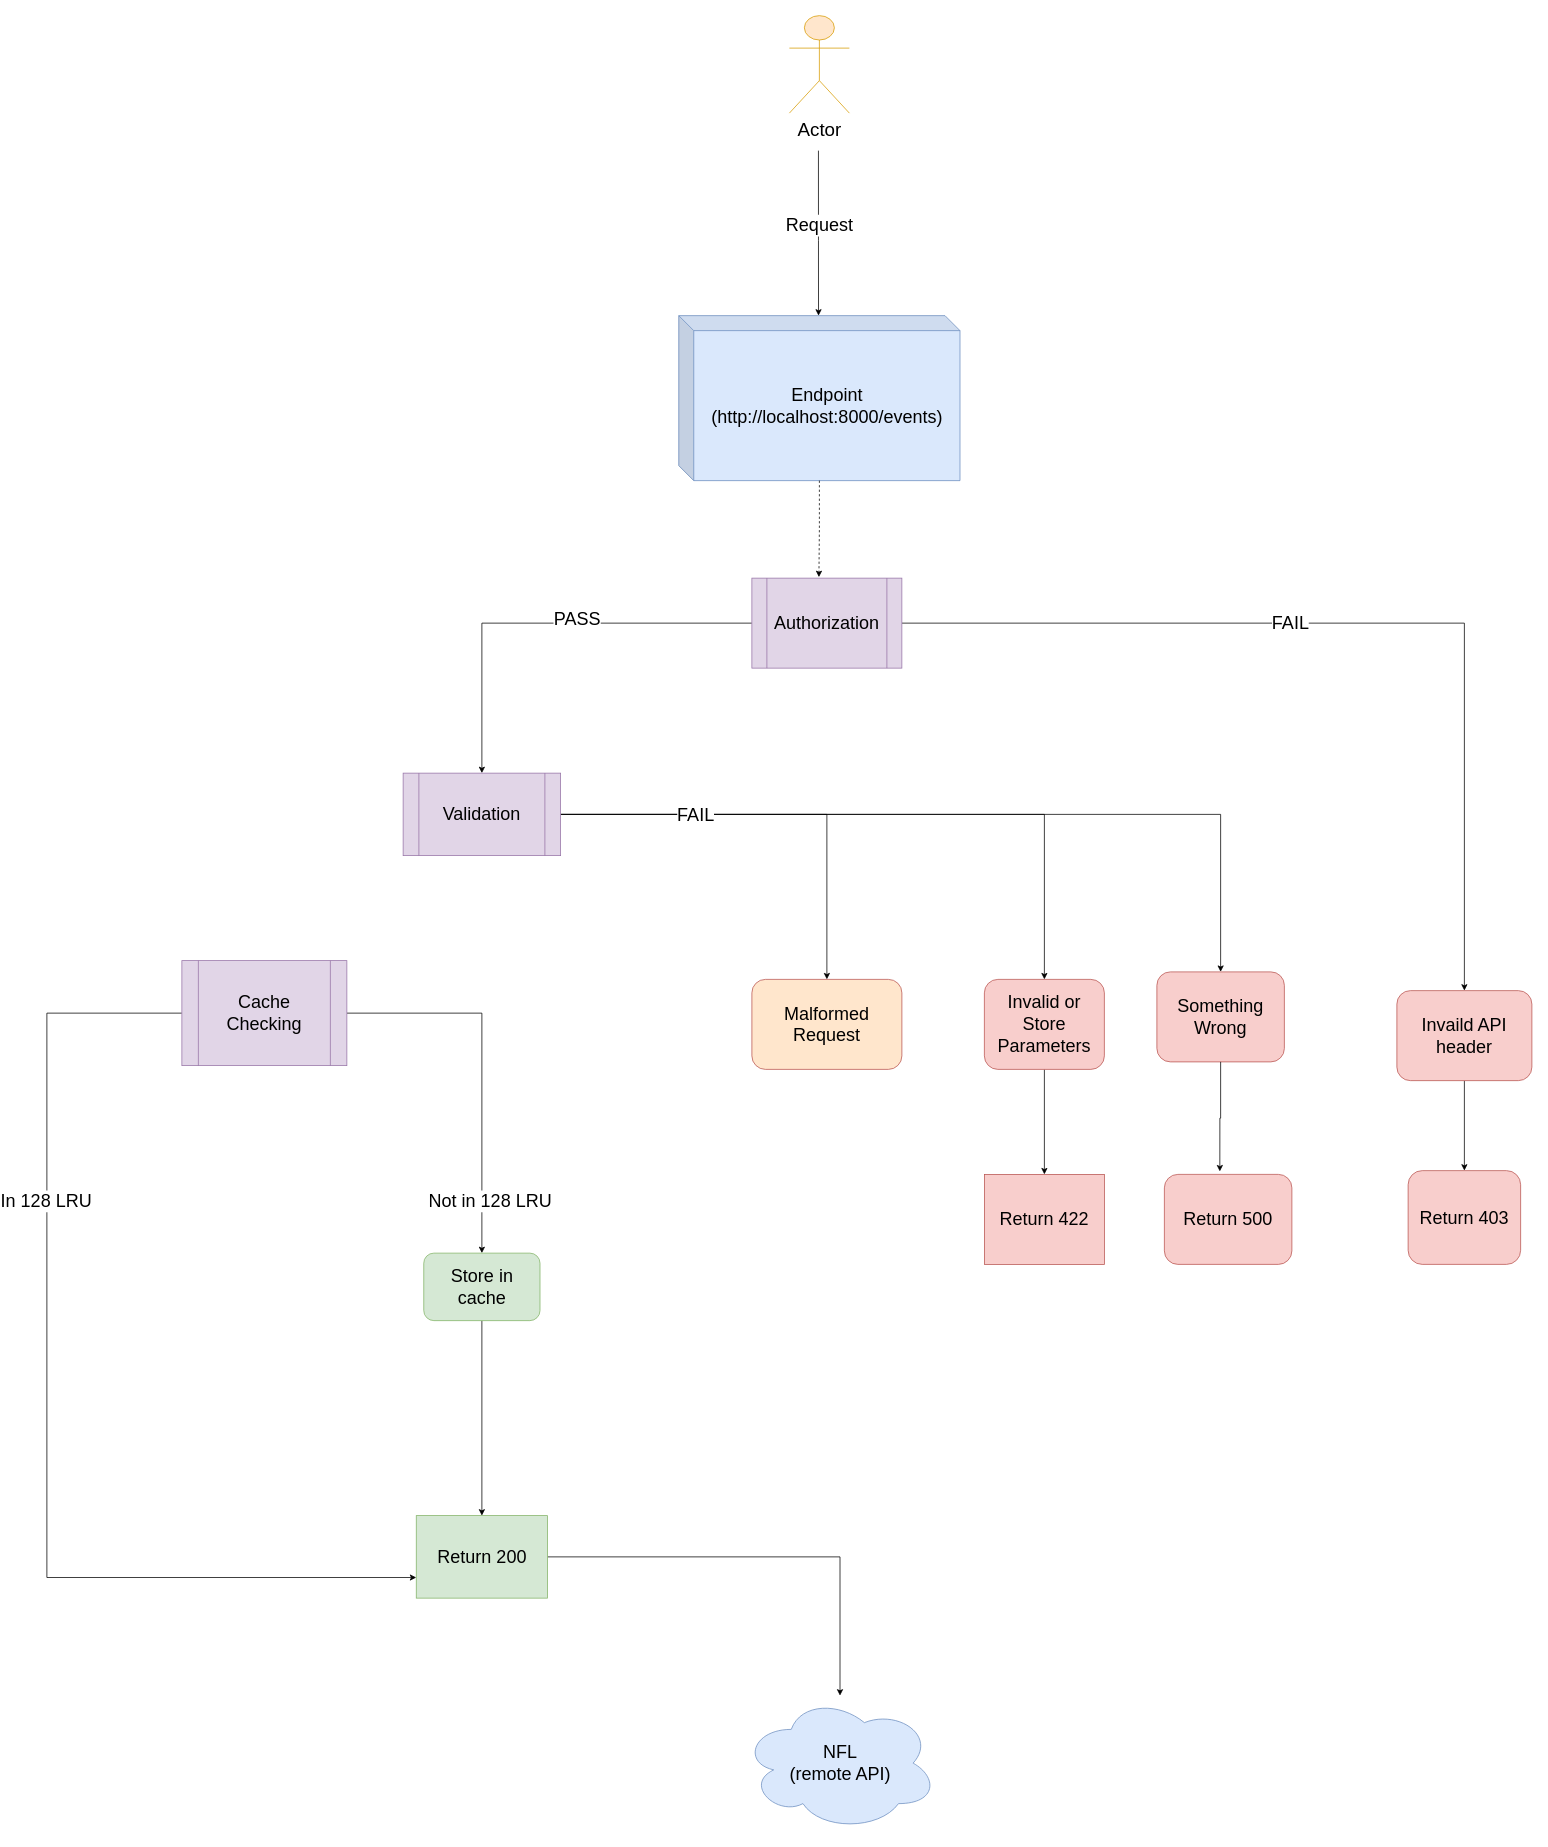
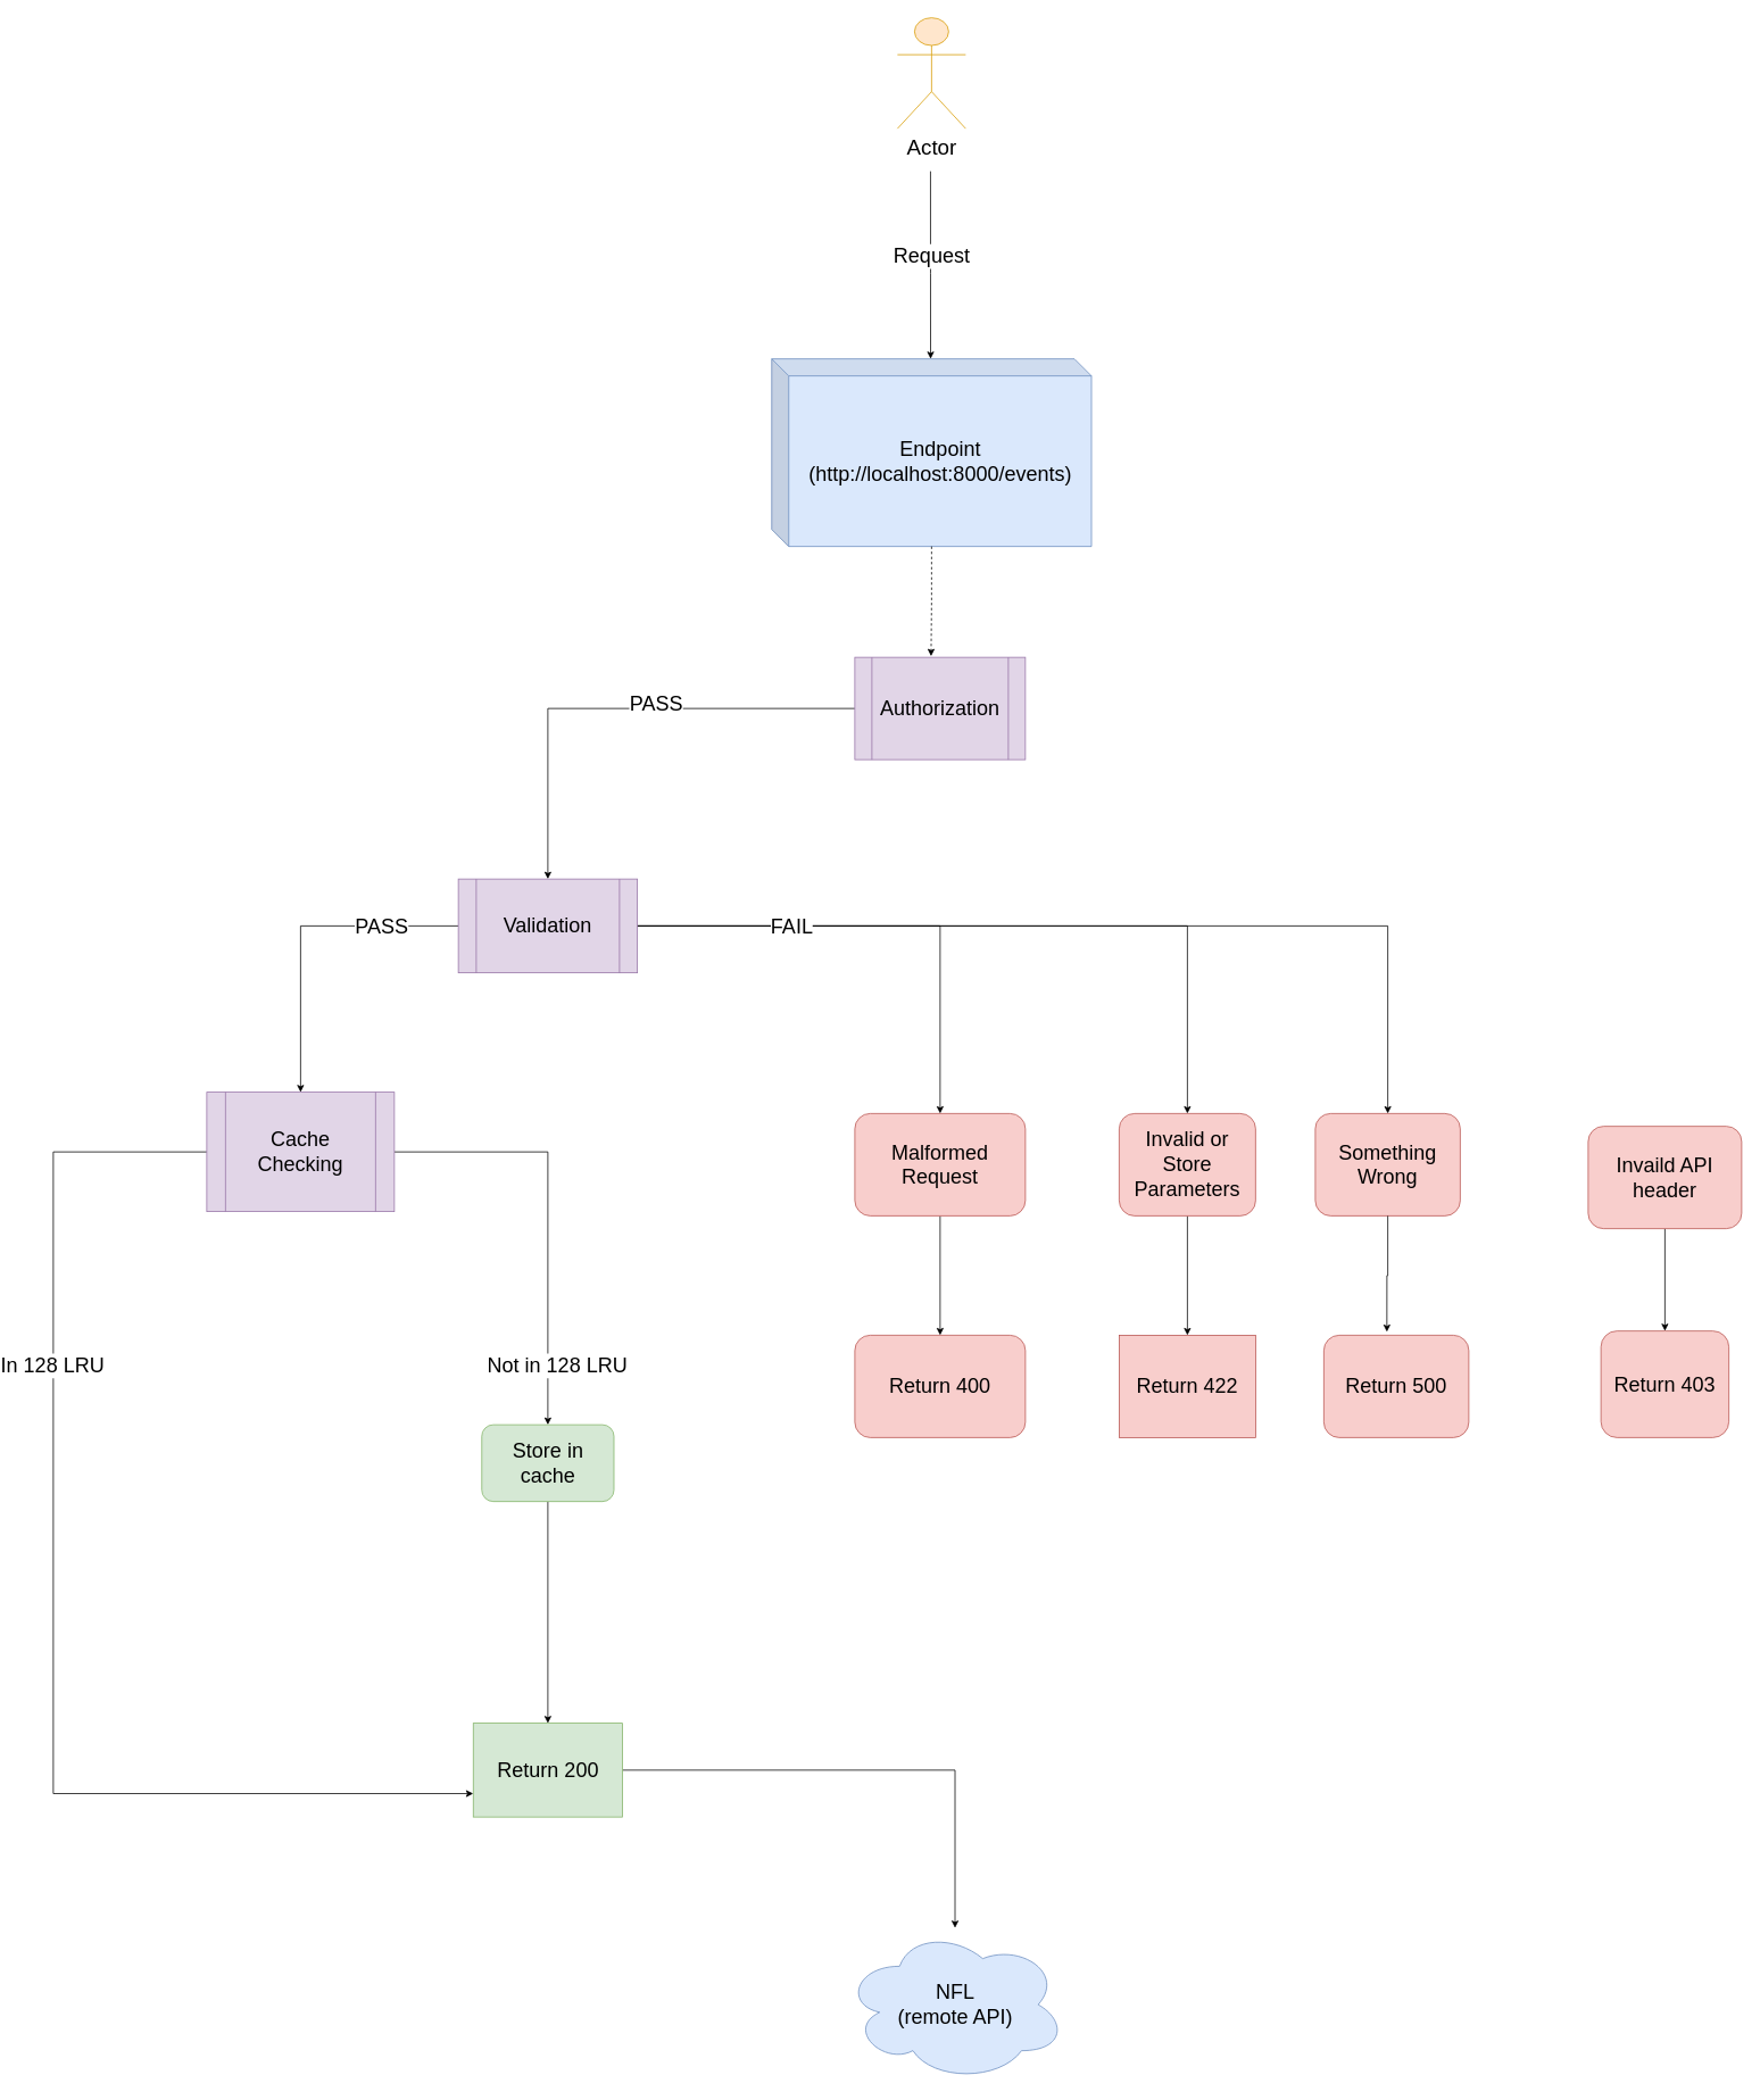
- <mxCell id="9" value="&lt;font style=&quot;font-size: 24px;&quot;&gt;FAIL&lt;/font&gt;" style="edgeStyle=orthogonalEdgeStyle;rounded=0;orthogonalLoop=1;jettySize=auto;html=1;entryX=0.5;entryY=0;entryDx=0;entryDy=0;strokeWidth=1;" edge="1" parent="1" source="10" target="20"><mxGeometry x="-0.164" relative="1" as="geometry"><mxPoint as="offset" /></mxGeometry></mxCell>
+ <mxCell id="12" style="edgeStyle=orthogonalEdgeStyle;rounded=0;orthogonalLoop=1;jettySize=auto;html=1;entryX=0.5;entryY=0;entryDx=0;entryDy=0;" edge="1" parent="1" source="18" target="26"><mxGeometry relative="1" as="geometry" /></mxCell>
+ <mxCell id="13" value="PASS" style="edgeLabel;html=1;align=center;verticalAlign=middle;resizable=0;points=[];fontSize=24;" vertex="1" connectable="0" parent="12"><mxGeometry x="-0.522" y="3" relative="1" as="geometry"><mxPoint y="-3" as="offset" /></mxGeometry></mxCell>
- <mxCell id="33" value="Something Wrong" style="rounded=1;whiteSpace=wrap;html=1;fontSize=24;fillColor=#f8cecc;strokeColor=#b85450;" vertex="1" parent="1"><mxGeometry x="1500" y="1295" width="170" height="120" as="geometry" /></mxCell>
+ <mxCell id="33" value="Something Wrong" style="rounded=1;whiteSpace=wrap;html=1;fontSize=24;fillColor=#f8cecc;strokeColor=#b85450;" vertex="1" parent="1"><mxGeometry x="1500" y="1305" width="170" height="120" as="geometry" /></mxCell>
- <mxCell id="30" value="Malformed Request" style="rounded=1;whiteSpace=wrap;html=1;fontSize=24;fillColor=#ffe6cc;strokeColor=#b85450;" vertex="1" parent="1"><mxGeometry x="960" y="1305" width="200" height="120" as="geometry" /></mxCell>
+ <mxCell id="30" value="Malformed Request" style="rounded=1;whiteSpace=wrap;html=1;fontSize=24;fillColor=#f8cecc;strokeColor=#b85450;" vertex="1" parent="1"><mxGeometry x="960" y="1305" width="200" height="120" as="geometry" /></mxCell>
+ <mxCell id="29" style="edgeStyle=orthogonalEdgeStyle;rounded=0;orthogonalLoop=1;jettySize=auto;html=1;entryX=0.5;entryY=0;entryDx=0;entryDy=0;" edge="1" parent="1" source="30" target="34"><mxGeometry relative="1" as="geometry" /></mxCell>
+ <mxCell id="34" value="Return 400" style="rounded=1;whiteSpace=wrap;html=1;fontSize=24;fillColor=#f8cecc;strokeColor=#b85450;" vertex="1" parent="1"><mxGeometry x="960" y="1565" width="200" height="120" as="geometry" /></mxCell>
